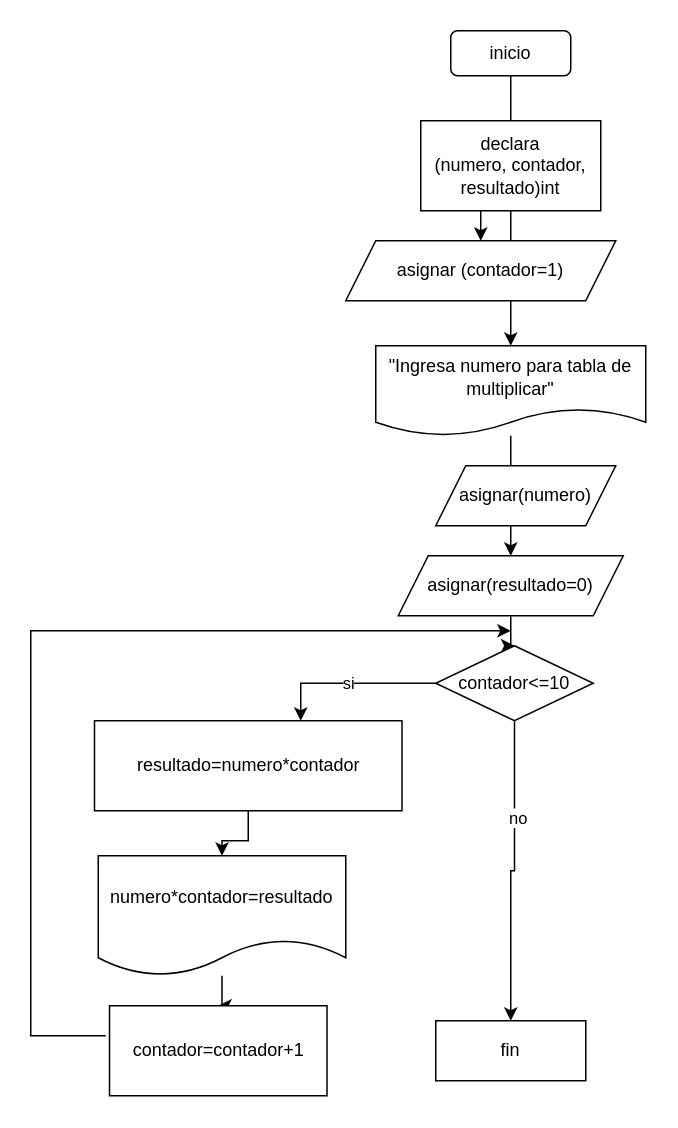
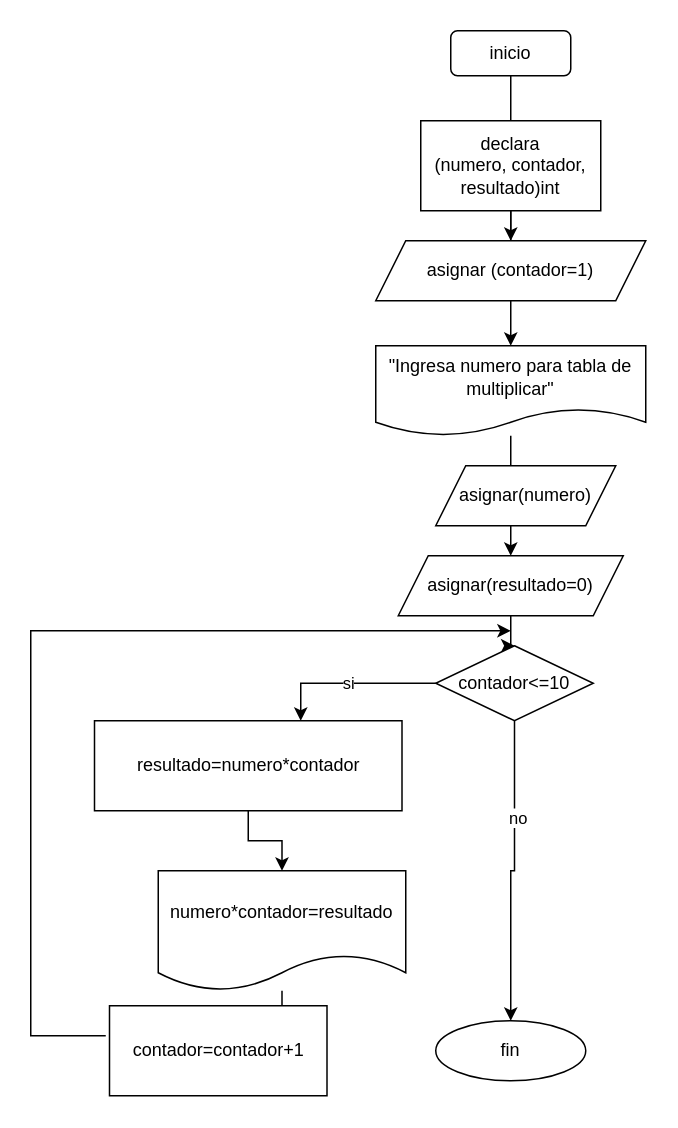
- <mxCell id="6" value="asignar (contador=1)" style="shape=parallelogram;perimeter=parallelogramPerimeter;whiteSpace=wrap;html=1;fixedSize=1;" vertex="1" parent="1"><mxGeometry x="230" y="160" width="180" height="40" as="geometry" /></mxCell>
+ <mxCell id="6" value="asignar (contador=1)" style="shape=parallelogram;perimeter=parallelogramPerimeter;whiteSpace=wrap;html=1;fixedSize=1;" vertex="1" parent="1"><mxGeometry x="250" y="160" width="180" height="40" as="geometry" /></mxCell>
- <mxCell id="20" value="numero*contador=resultado" style="shape=document;whiteSpace=wrap;html=1;boundedLbl=1;" vertex="1" parent="1"><mxGeometry x="65" y="570" width="165" height="80" as="geometry" /></mxCell>
+ <mxCell id="20" value="numero*contador=resultado" style="shape=document;whiteSpace=wrap;html=1;boundedLbl=1;" vertex="1" parent="1"><mxGeometry x="105" y="580" width="165" height="80" as="geometry" /></mxCell>
- <mxCell id="23" value="fin" style="whiteSpace=wrap;html=1;rounded=0;" vertex="1" parent="1"><mxGeometry x="290" y="680" width="100" height="40" as="geometry" /></mxCell>
+ <mxCell id="23" value="fin" style="ellipse;whiteSpace=wrap;html=1;" vertex="1" parent="1"><mxGeometry x="290" y="680" width="100" height="40" as="geometry" /></mxCell>
